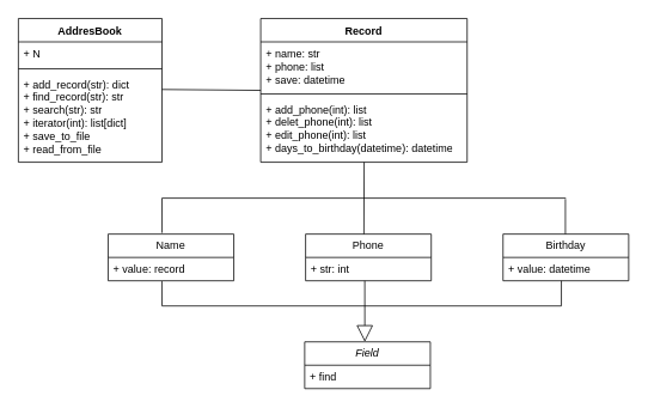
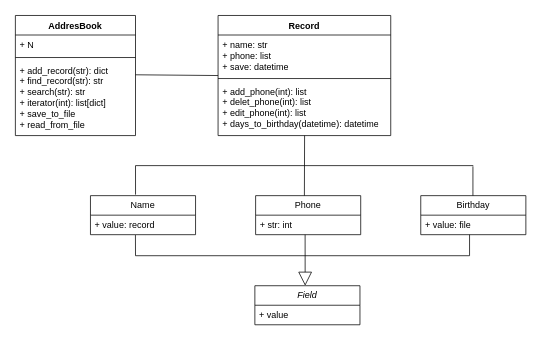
- <mxCell id="19" value="+ value: datetime" style="text;strokeColor=none;fillColor=none;align=left;verticalAlign=top;spacingLeft=4;spacingRight=4;overflow=hidden;rotatable=0;points=[[0,0.5],[1,0.5]];portConstraint=eastwest;whiteSpace=wrap;html=1;" vertex="1" parent="18"><mxGeometry y="26" width="140" height="26" as="geometry" /></mxCell>
+ <mxCell id="19" value="+ value: file" style="text;strokeColor=none;fillColor=none;align=left;verticalAlign=top;spacingLeft=4;spacingRight=4;overflow=hidden;rotatable=0;points=[[0,0.5],[1,0.5]];portConstraint=eastwest;whiteSpace=wrap;html=1;" vertex="1" parent="18"><mxGeometry y="26" width="140" height="26" as="geometry" /></mxCell>
- <mxCell id="12" value="+ find" style="text;strokeColor=none;fillColor=none;align=left;verticalAlign=top;spacingLeft=4;spacingRight=4;overflow=hidden;rotatable=0;points=[[0,0.5],[1,0.5]];portConstraint=eastwest;whiteSpace=wrap;html=1;" vertex="1" parent="11"><mxGeometry y="26" width="140" height="26" as="geometry" /></mxCell>
+ <mxCell id="12" value="+ value" style="text;strokeColor=none;fillColor=none;align=left;verticalAlign=top;spacingLeft=4;spacingRight=4;overflow=hidden;rotatable=0;points=[[0,0.5],[1,0.5]];portConstraint=eastwest;whiteSpace=wrap;html=1;" vertex="1" parent="11"><mxGeometry y="26" width="140" height="26" as="geometry" /></mxCell>
